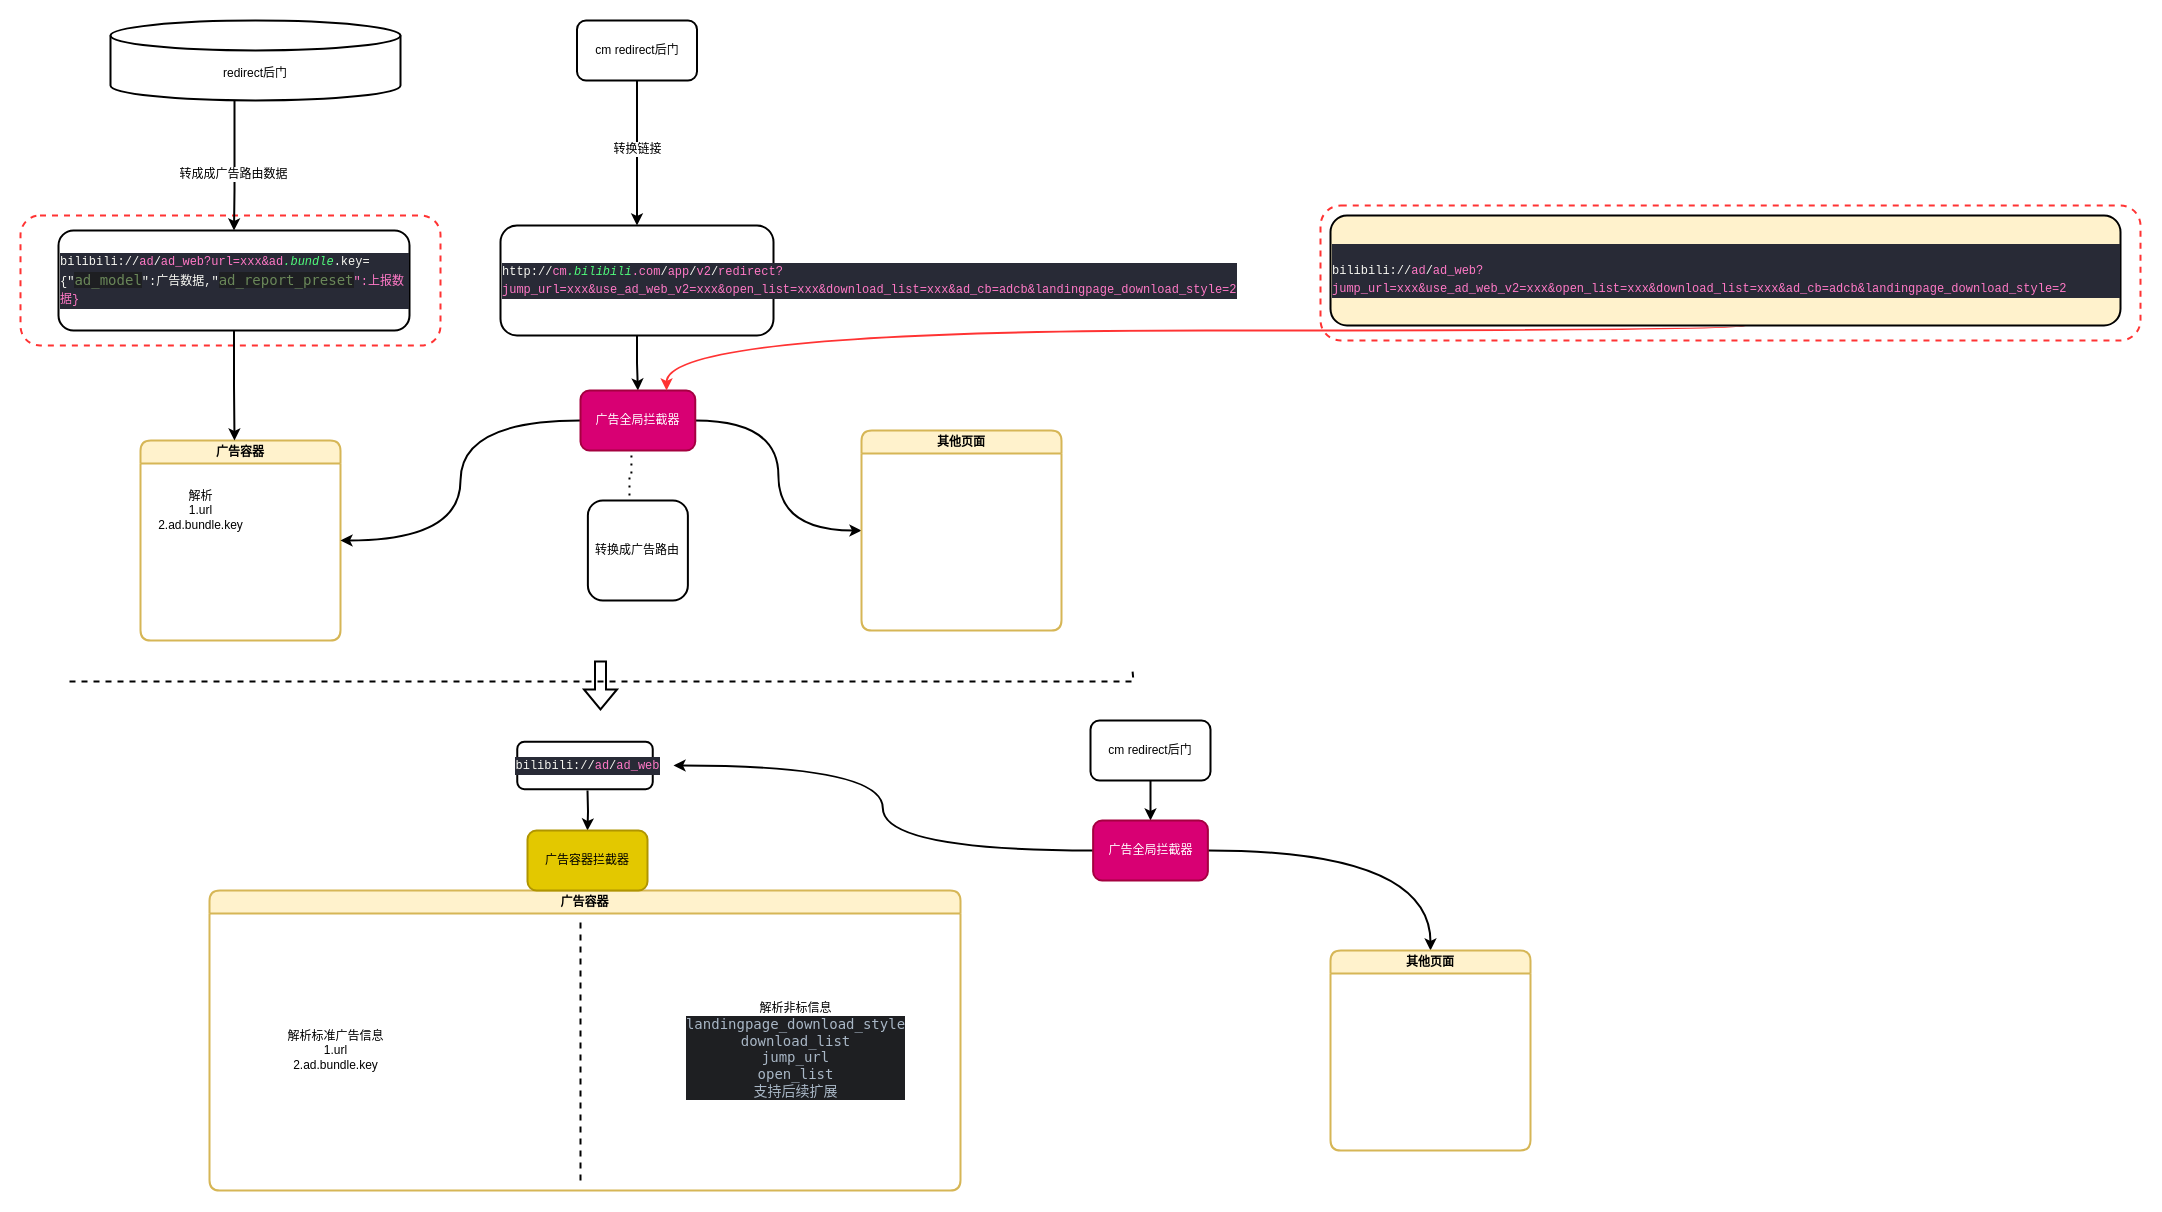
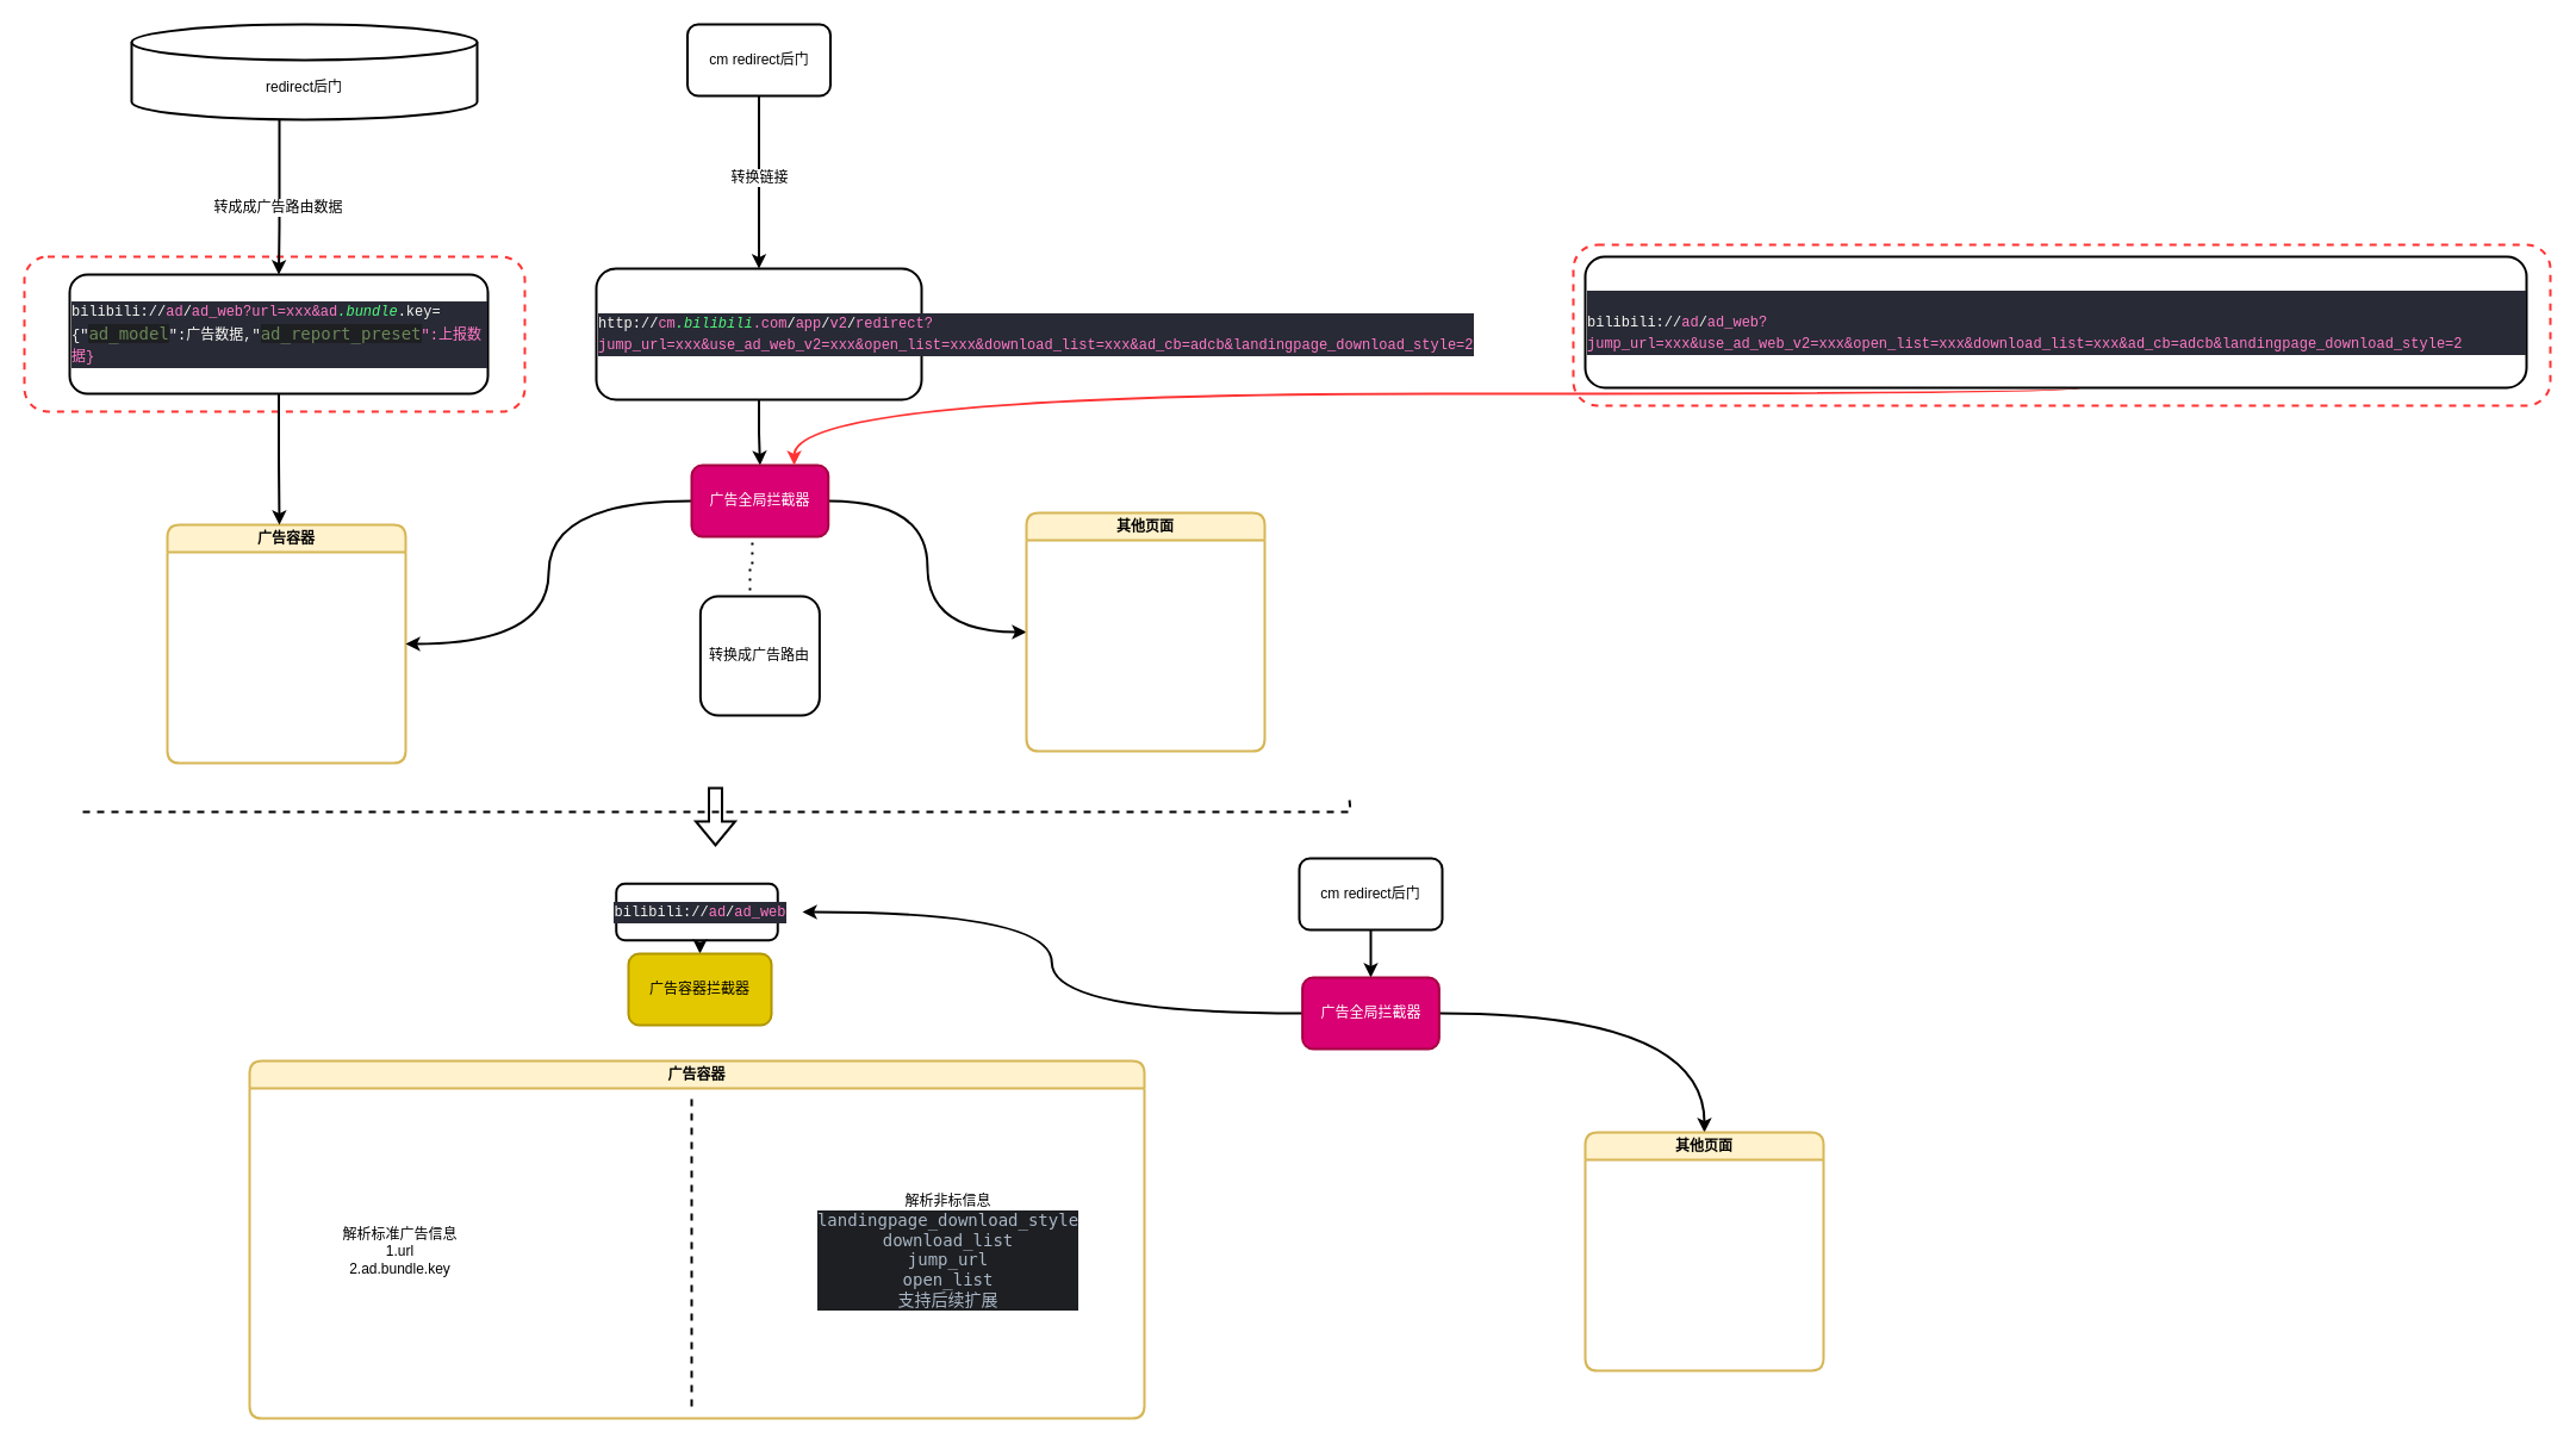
- <mxCell id="26" value="&lt;div style=&quot;color: rgb(248, 248, 242); background-color: rgb(40, 42, 54); font-family: Menlo, Monaco, &amp;quot;Courier New&amp;quot;, monospace; line-height: 18px;&quot;&gt;&lt;br&gt;&lt;div&gt;bilibili://&lt;span style=&quot;color: #ff79c6;&quot;&gt;ad&lt;/span&gt;/&lt;span style=&quot;color: #ff79c6;&quot;&gt;ad_web?jump_url=xxx&amp;amp;use_ad_web_v2=xxx&amp;amp;open_list=xxx&amp;amp;download_list=xxx&amp;amp;ad_cb=adcb&amp;amp;landingpage_download_style=2&lt;/span&gt;&lt;/div&gt;&lt;/div&gt;" style="rounded=1;whiteSpace=wrap;html=1;strokeWidth=2;align=left;verticalAlign=middle;fontFamily=Helvetica;fontSize=12;fillColor=#fff2cc;" vertex="1" parent="1"><mxGeometry x="1330" y="215" width="790" height="110" as="geometry" /></mxCell>
+ <mxCell id="26" value="&lt;div style=&quot;color: rgb(248, 248, 242); background-color: rgb(40, 42, 54); font-family: Menlo, Monaco, &amp;quot;Courier New&amp;quot;, monospace; line-height: 18px;&quot;&gt;&lt;br&gt;&lt;div&gt;bilibili://&lt;span style=&quot;color: #ff79c6;&quot;&gt;ad&lt;/span&gt;/&lt;span style=&quot;color: #ff79c6;&quot;&gt;ad_web?jump_url=xxx&amp;amp;use_ad_web_v2=xxx&amp;amp;open_list=xxx&amp;amp;download_list=xxx&amp;amp;ad_cb=adcb&amp;amp;landingpage_download_style=2&lt;/span&gt;&lt;/div&gt;&lt;/div&gt;" style="rounded=1;whiteSpace=wrap;html=1;strokeWidth=2;align=left;verticalAlign=middle;fontFamily=Helvetica;fontSize=12;" vertex="1" parent="1"><mxGeometry x="1330" y="215" width="790" height="110" as="geometry" /></mxCell>
- <mxCell id="7" value="解析 &lt;br&gt;1.url&lt;br&gt;2.ad.bundle.key" style="text;html=1;align=center;verticalAlign=middle;resizable=0;points=[];autosize=1;strokeColor=none;fillColor=none;fontSize=12;fontFamily=Helvetica;fontColor=default;" vertex="1" parent="6"><mxGeometry x="5" y="40" width="110" height="60" as="geometry" /></mxCell>
- <mxCell id="33" value="广告容器拦截器" style="rounded=1;whiteSpace=wrap;html=1;strokeColor=#B09500;strokeWidth=2;align=center;verticalAlign=middle;fontFamily=Helvetica;fontSize=12;fontColor=#000000;fillColor=#e3c800;" vertex="1" parent="1"><mxGeometry x="527" y="830" width="120" height="60" as="geometry" /></mxCell>
+ <mxCell id="33" value="广告容器拦截器" style="rounded=1;whiteSpace=wrap;html=1;strokeColor=#B09500;strokeWidth=2;align=center;verticalAlign=middle;fontFamily=Helvetica;fontSize=12;fontColor=#000000;fillColor=#e3c800;" vertex="1" parent="1"><mxGeometry x="527" y="800" width="120" height="60" as="geometry" /></mxCell>
